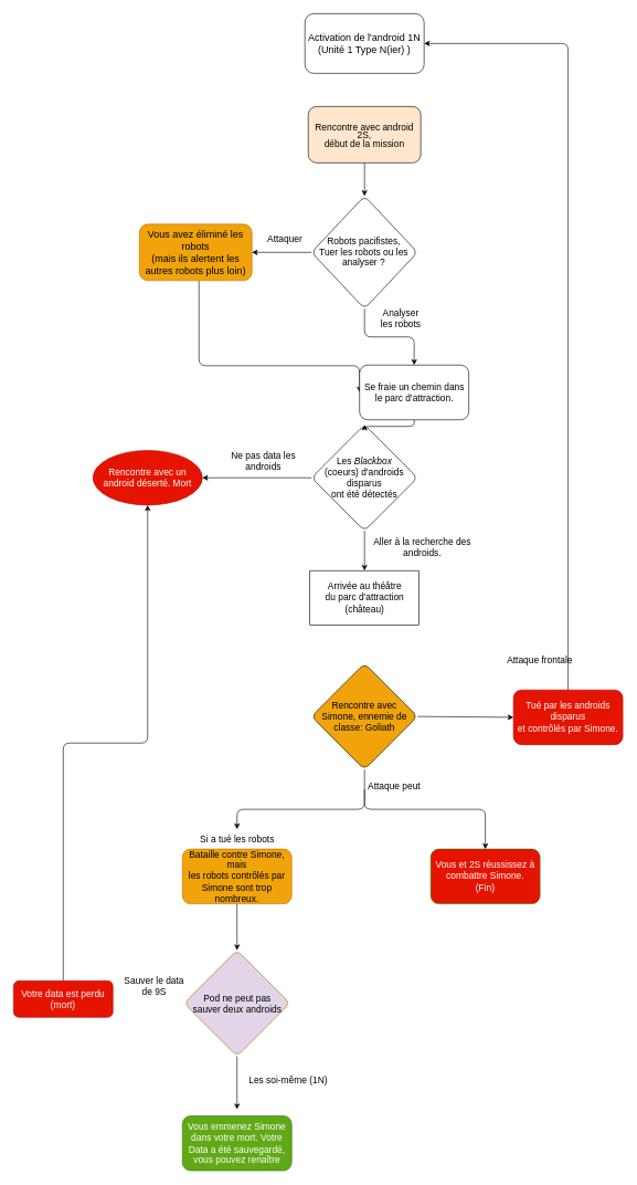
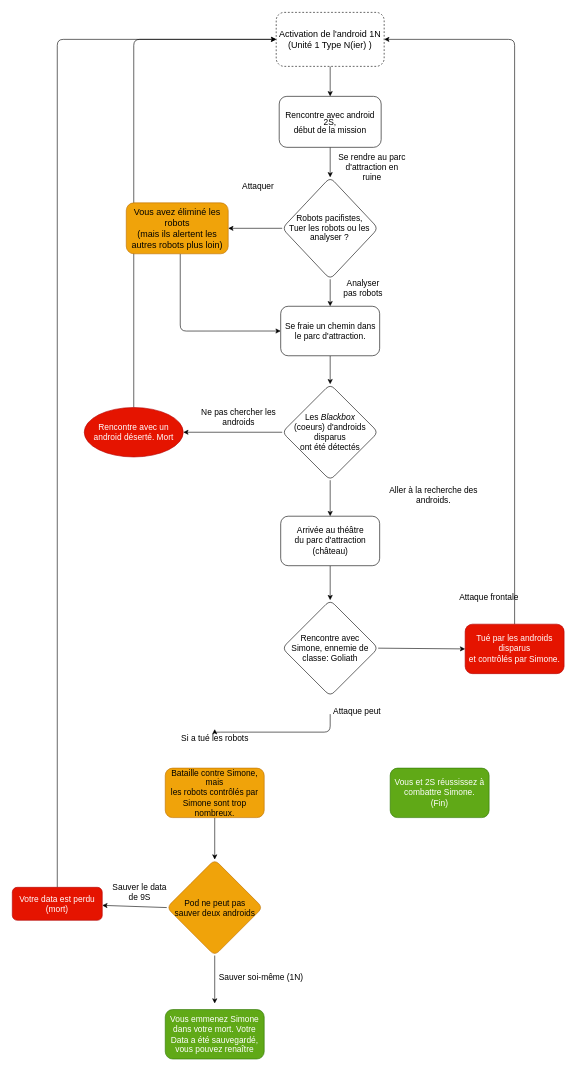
- <mxCell id="3" value="&lt;font style=&quot;font-size: 15px;&quot;&gt;Activation de l'android 1N (Unité 1 Type N(ier) )&lt;/font&gt;" style="rounded=1;whiteSpace=wrap;html=1;" parent="1" vertex="1"><mxGeometry x="460" y="20" width="180" height="90" as="geometry" /></mxCell>
+ <mxCell id="3" value="&lt;font style=&quot;font-size: 15px;&quot;&gt;Activation de l'android 1N (Unité 1 Type N(ier) )&lt;/font&gt;" style="rounded=1;whiteSpace=wrap;html=1;dashed=1;" parent="1" vertex="1"><mxGeometry x="460" y="20" width="180" height="90" as="geometry" /></mxCell>
+ <mxCell id="2" style="edgeStyle=none;html=1;exitX=0.5;exitY=1;exitDx=0;exitDy=0;entryX=0.5;entryY=0;entryDx=0;entryDy=0;" parent="1" source="3" target="32" edge="1"><mxGeometry relative="1" as="geometry"><mxPoint x="550" y="130" as="targetPoint" /></mxGeometry></mxCell>
+ <mxCell id="13" style="edgeStyle=orthogonalEdgeStyle;rounded=1;html=1;exitX=0.5;exitY=0;exitDx=0;exitDy=0;entryX=0;entryY=0.5;entryDx=0;entryDy=0;fontSize=12;" parent="1" source="14" target="3" edge="1"><mxGeometry relative="1" as="geometry" /></mxCell>
- <mxCell id="32" value="&lt;div style=&quot;line-height: 12.1px; font-size: 14px;&quot;&gt;&lt;font style=&quot;font-size: 14px;&quot;&gt;Rencontre avec android 2S,&lt;/font&gt;&lt;/div&gt;&lt;div style=&quot;line-height: 12.1px; font-size: 14px;&quot;&gt;&lt;font style=&quot;font-size: 14px;&quot;&gt;début de la mission&lt;/font&gt;&lt;/div&gt;" style="rounded=1;whiteSpace=wrap;html=1;fillColor=#ffe6cc;" parent="1" vertex="1"><mxGeometry x="465" y="160" width="170" height="85" as="geometry" /></mxCell>
+ <mxCell id="32" value="&lt;div style=&quot;line-height: 12.1px; font-size: 14px;&quot;&gt;&lt;font style=&quot;font-size: 14px;&quot;&gt;Rencontre avec android 2S,&lt;/font&gt;&lt;/div&gt;&lt;div style=&quot;line-height: 12.1px; font-size: 14px;&quot;&gt;&lt;font style=&quot;font-size: 14px;&quot;&gt;début de la mission&lt;/font&gt;&lt;/div&gt;" style="rounded=1;whiteSpace=wrap;html=1;" parent="1" vertex="1"><mxGeometry x="465" y="160" width="170" height="85" as="geometry" /></mxCell>
+ <mxCell id="9" value="&lt;font style=&quot;font-size: 14px;&quot;&gt;Se rendre au parc d'attraction en ruine&lt;/font&gt;" style="text;html=1;strokeColor=none;fillColor=none;align=center;verticalAlign=middle;whiteSpace=wrap;rounded=0;fontSize=11;" parent="1" vertex="1"><mxGeometry x="560" y="260" width="120" height="35" as="geometry" /></mxCell>
- <mxCell id="10" value="&lt;font style=&quot;font-size: 14px;&quot;&gt;Attaquer&lt;/font&gt;" style="text;html=1;strokeColor=none;fillColor=none;align=center;verticalAlign=middle;whiteSpace=wrap;rounded=0;fontSize=11;" parent="1" vertex="1"><mxGeometry x="400" y="345" width="60" height="30" as="geometry" /></mxCell>
+ <mxCell id="10" value="&lt;font style=&quot;font-size: 14px;&quot;&gt;Attaquer&lt;/font&gt;" style="text;html=1;strokeColor=none;fillColor=none;align=center;verticalAlign=middle;whiteSpace=wrap;rounded=0;fontSize=11;" parent="1" vertex="1"><mxGeometry x="400" y="295" width="60" height="30" as="geometry" /></mxCell>
- <mxCell id="26" value="&lt;font style=&quot;font-size: 14px;&quot;&gt;Analyser les robots&lt;/font&gt;" style="text;html=1;strokeColor=none;fillColor=none;align=center;verticalAlign=middle;whiteSpace=wrap;rounded=0;" parent="1" vertex="1"><mxGeometry x="570" y="465" width="70" height="30" as="geometry" /></mxCell>
+ <mxCell id="26" value="&lt;font style=&quot;font-size: 14px;&quot;&gt;Analyser pas robots&lt;/font&gt;" style="text;html=1;strokeColor=none;fillColor=none;align=center;verticalAlign=middle;whiteSpace=wrap;rounded=0;" parent="1" vertex="1"><mxGeometry x="570" y="465" width="70" height="30" as="geometry" /></mxCell>
- <mxCell id="40" value="&lt;font style=&quot;font-size: 14px;&quot;&gt;Se fraie un chemin dans le parc d'attraction.&lt;/font&gt;" style="rounded=1;whiteSpace=wrap;html=1;fontSize=12;" parent="1" vertex="1"><mxGeometry x="542.5" y="550" width="165" height="82.5" as="geometry" /></mxCell>
+ <mxCell id="40" value="&lt;font style=&quot;font-size: 14px;&quot;&gt;Se fraie un chemin dans le parc d'attraction.&lt;/font&gt;" style="rounded=1;whiteSpace=wrap;html=1;fontSize=12;" parent="1" vertex="1"><mxGeometry x="467.5" y="510" width="165" height="82.5" as="geometry" /></mxCell>
- <mxCell id="11" value="&lt;font style=&quot;font-size: 14px;&quot;&gt;Ne pas data les androids&lt;/font&gt;" style="text;html=1;strokeColor=none;fillColor=none;align=center;verticalAlign=middle;whiteSpace=wrap;rounded=0;fontSize=12;" parent="1" vertex="1"><mxGeometry x="320" y="678.75" width="155" height="30" as="geometry" /></mxCell>
+ <mxCell id="11" value="&lt;font style=&quot;font-size: 14px;&quot;&gt;Ne pas chercher les androids&lt;/font&gt;" style="text;html=1;strokeColor=none;fillColor=none;align=center;verticalAlign=middle;whiteSpace=wrap;rounded=0;fontSize=12;" parent="1" vertex="1"><mxGeometry x="320" y="678.75" width="155" height="30" as="geometry" /></mxCell>
- <mxCell id="12" value="&lt;font style=&quot;font-size: 14px;&quot;&gt;Aller à la recherche des androids.&lt;/font&gt;" style="text;html=1;strokeColor=none;fillColor=none;align=center;verticalAlign=middle;whiteSpace=wrap;rounded=0;fontSize=12;" parent="1" vertex="1"><mxGeometry x="560" y="810" width="155" height="30" as="geometry" /></mxCell>
+ <mxCell id="12" value="&lt;font style=&quot;font-size: 14px;&quot;&gt;Aller à la recherche des androids.&lt;/font&gt;" style="text;html=1;strokeColor=none;fillColor=none;align=center;verticalAlign=middle;whiteSpace=wrap;rounded=0;fontSize=12;" parent="1" vertex="1"><mxGeometry x="645" y="810" width="155" height="30" as="geometry" /></mxCell>
- <mxCell id="18" value="&lt;font style=&quot;font-size: 14px;&quot;&gt;Arrivée au théâtre&lt;br&gt;du parc d'attraction&lt;br&gt;(château)&lt;/font&gt;" style="whiteSpace=wrap;html=1;fontSize=12;rounded=0;" parent="1" vertex="1"><mxGeometry x="467.5" y="860" width="165" height="82.5" as="geometry" /></mxCell>
+ <mxCell id="18" value="&lt;font style=&quot;font-size: 14px;&quot;&gt;Arrivée au théâtre&lt;br&gt;du parc d'attraction&lt;br&gt;(château)&lt;/font&gt;" style="rounded=1;whiteSpace=wrap;html=1;fontSize=12;" parent="1" vertex="1"><mxGeometry x="467.5" y="860" width="165" height="82.5" as="geometry" /></mxCell>
+ <mxCell id="17" style="edgeStyle=orthogonalEdgeStyle;html=1;exitX=0.5;exitY=1;exitDx=0;exitDy=0;entryX=0.5;entryY=0;entryDx=0;entryDy=0;fontColor=#e01f1f;" parent="1" source="18" target="30" edge="1"><mxGeometry relative="1" as="geometry" /></mxCell>
- <mxCell id="30" value="&lt;font style=&quot;font-size: 14px;&quot;&gt;Rencontre avec&lt;br&gt;Simone, ennemie de&lt;br&gt;classe: Goliath&lt;/font&gt;" style="rhombus;whiteSpace=wrap;html=1;rounded=1;fillColor=#f0a30a;" parent="1" vertex="1"><mxGeometry x="470" y="1000" width="160" height="160" as="geometry" /></mxCell>
+ <mxCell id="30" value="&lt;font style=&quot;font-size: 14px;&quot;&gt;Rencontre avec&lt;br&gt;Simone, ennemie de&lt;br&gt;classe: Goliath&lt;/font&gt;" style="rhombus;whiteSpace=wrap;html=1;rounded=1;" parent="1" vertex="1"><mxGeometry x="470" y="1000" width="160" height="160" as="geometry" /></mxCell>
- <mxCell id="7" style="edgeStyle=orthogonalEdgeStyle;html=1;exitX=0.5;exitY=0;exitDx=0;exitDy=0;" parent="1" source="8" target="14" edge="1"><mxGeometry relative="1" as="geometry" /></mxCell>
+ <mxCell id="7" style="edgeStyle=orthogonalEdgeStyle;html=1;exitX=0.5;exitY=0;exitDx=0;exitDy=0;entryX=0;entryY=0.5;entryDx=0;entryDy=0;" parent="1" source="8" target="3" edge="1"><mxGeometry relative="1" as="geometry" /></mxCell>
- <mxCell id="27" style="edgeStyle=orthogonalEdgeStyle;html=1;exitX=0.5;exitY=1;exitDx=0;exitDy=0;entryX=0.5;entryY=0;entryDx=0;entryDy=0;" parent="1" source="30" target="25" edge="1"><mxGeometry relative="1" as="geometry" /></mxCell>
- <mxCell id="21" value="&lt;font style=&quot;font-size: 14px;&quot;&gt;Si a tué les robots&lt;/font&gt;" style="text;html=1;strokeColor=none;fillColor=none;align=center;verticalAlign=middle;whiteSpace=wrap;rounded=0;" parent="1" vertex="1"><mxGeometry x="292.5" y="1250" width="130" height="30" as="geometry" /></mxCell>
+ <mxCell id="21" value="&lt;font style=&quot;font-size: 14px;&quot;&gt;Si a tué les robots&lt;/font&gt;" style="text;html=1;strokeColor=none;fillColor=none;align=center;verticalAlign=middle;whiteSpace=wrap;rounded=0;" parent="1" vertex="1"><mxGeometry x="292.5" y="1215" width="130" height="30" as="geometry" /></mxCell>
- <mxCell id="25" value="&lt;font style=&quot;font-size: 14px;&quot;&gt;Vous et 2S réussissez à combattre Simone.&lt;br&gt;(Fin)&lt;/font&gt;" style="rounded=1;whiteSpace=wrap;html=1;fontSize=12;fillColor=#e51400;fontColor=#ffffff;strokeColor=#2D7600;" parent="1" vertex="1"><mxGeometry x="650" y="1280" width="165" height="82.5" as="geometry" /></mxCell>
+ <mxCell id="25" value="&lt;font style=&quot;font-size: 14px;&quot;&gt;Vous et 2S réussissez à combattre Simone.&lt;br&gt;(Fin)&lt;/font&gt;" style="rounded=1;whiteSpace=wrap;html=1;fontSize=12;fillColor=#60a917;fontColor=#ffffff;strokeColor=#2D7600;" parent="1" vertex="1"><mxGeometry x="650" y="1280" width="165" height="82.5" as="geometry" /></mxCell>
+ <mxCell id="4" style="edgeStyle=none;html=1;exitX=0;exitY=0.5;exitDx=0;exitDy=0;" parent="1" source="6" target="8" edge="1"><mxGeometry relative="1" as="geometry" /></mxCell>
- <mxCell id="6" value="&lt;font style=&quot;font-size: 14px;&quot;&gt;Pod ne peut pas&lt;br&gt;sauver deux androids&lt;/font&gt;" style="rhombus;whiteSpace=wrap;html=1;rounded=1;fillColor=#e1d5e7;fontColor=#000000;strokeColor=#BD7000;" parent="1" vertex="1"><mxGeometry x="277.5" y="1432.5" width="160" height="160" as="geometry" /></mxCell>
+ <mxCell id="6" value="&lt;font style=&quot;font-size: 14px;&quot;&gt;Pod ne peut pas&lt;br&gt;sauver deux androids&lt;/font&gt;" style="rhombus;whiteSpace=wrap;html=1;rounded=1;fillColor=#f0a30a;fontColor=#000000;strokeColor=#BD7000;" parent="1" vertex="1"><mxGeometry x="277.5" y="1432.5" width="160" height="160" as="geometry" /></mxCell>
- <mxCell id="24" value="&lt;font style=&quot;font-size: 14px;&quot;&gt;Les soi-même (1N)&lt;/font&gt;" style="text;html=1;strokeColor=none;fillColor=none;align=center;verticalAlign=middle;whiteSpace=wrap;rounded=0;" parent="1" vertex="1"><mxGeometry x="360" y="1612.5" width="150" height="30" as="geometry" /></mxCell>
+ <mxCell id="24" value="&lt;font style=&quot;font-size: 14px;&quot;&gt;Sauver soi-même (1N)&lt;/font&gt;" style="text;html=1;strokeColor=none;fillColor=none;align=center;verticalAlign=middle;whiteSpace=wrap;rounded=0;" parent="1" vertex="1"><mxGeometry x="360" y="1612.5" width="150" height="30" as="geometry" /></mxCell>
